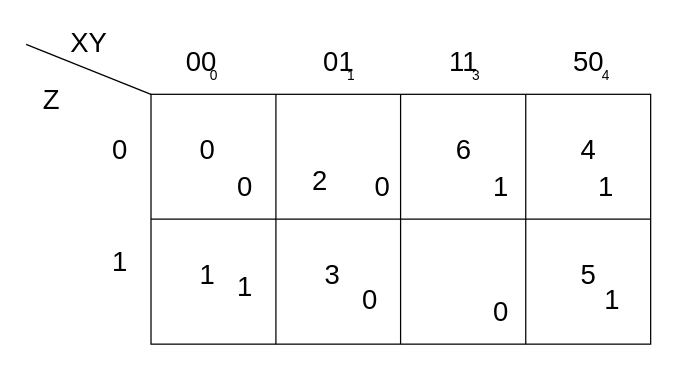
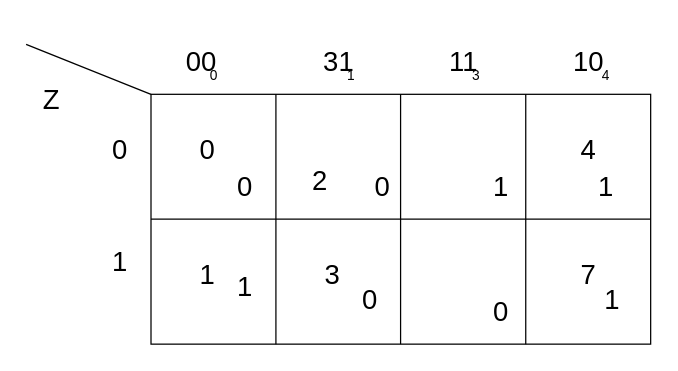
- <mxCell id="4" value="XY" style="text;html=1;align=center;verticalAlign=middle;resizable=0;points=[];autosize=1;fontSize=22;" parent="1" vertex="1"><mxGeometry x="50" y="20" width="40" height="30" as="geometry" /></mxCell>
- <mxCell id="13" value="01" style="text;html=1;align=center;verticalAlign=middle;resizable=0;points=[];autosize=1;fontSize=22;" parent="1" vertex="1"><mxGeometry x="250" y="35" width="40" height="30" as="geometry" /></mxCell>
+ <mxCell id="13" value="31" style="text;html=1;align=center;verticalAlign=middle;resizable=0;points=[];autosize=1;fontSize=22;" parent="1" vertex="1"><mxGeometry x="250" y="35" width="40" height="30" as="geometry" /></mxCell>
- <mxCell id="15" value="50" style="text;html=1;align=center;verticalAlign=middle;resizable=0;points=[];autosize=1;fontSize=22;" parent="1" vertex="1"><mxGeometry x="450" y="35" width="40" height="30" as="geometry" /></mxCell>
+ <mxCell id="15" value="10" style="text;html=1;align=center;verticalAlign=middle;resizable=0;points=[];autosize=1;fontSize=22;" parent="1" vertex="1"><mxGeometry x="450" y="35" width="40" height="30" as="geometry" /></mxCell>
- <mxCell id="20" value="6" style="text;html=1;align=center;verticalAlign=middle;resizable=0;points=[];autosize=1;fontSize=22;" parent="1" vertex="1"><mxGeometry x="355" y="105" width="30" height="30" as="geometry" /></mxCell>
- <mxCell id="22" value="5" style="text;html=1;align=center;verticalAlign=middle;resizable=0;points=[];autosize=1;fontSize=22;" parent="1" vertex="1"><mxGeometry x="455" y="205" width="30" height="30" as="geometry" /></mxCell>
+ <mxCell id="22" value="7" style="text;html=1;align=center;verticalAlign=middle;resizable=0;points=[];autosize=1;fontSize=22;" parent="1" vertex="1"><mxGeometry x="455" y="205" width="30" height="30" as="geometry" /></mxCell>
